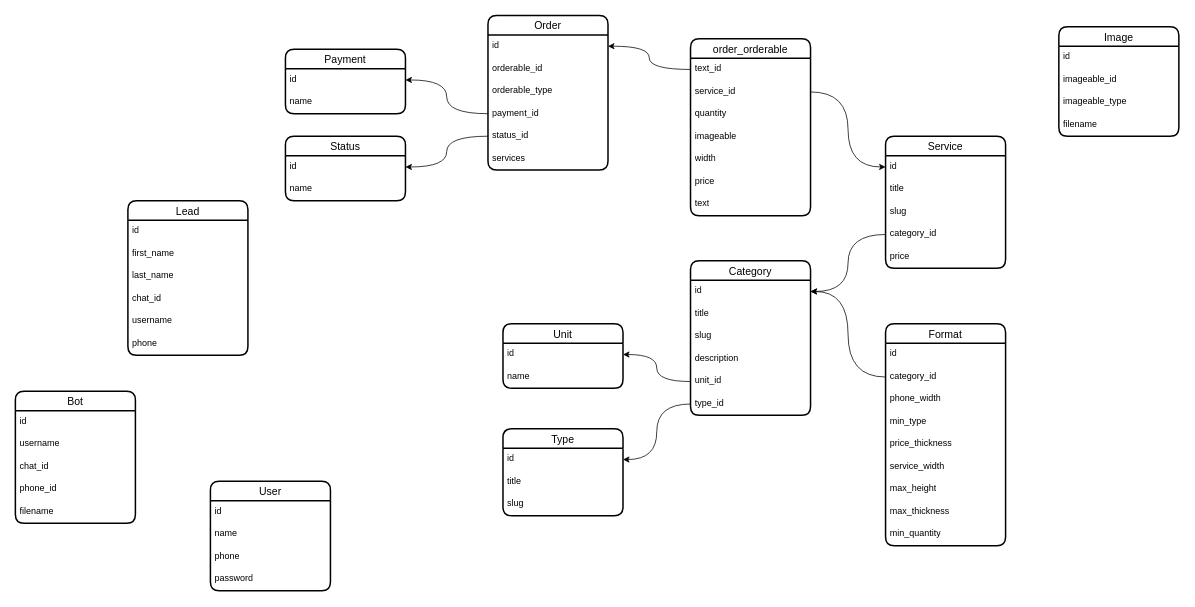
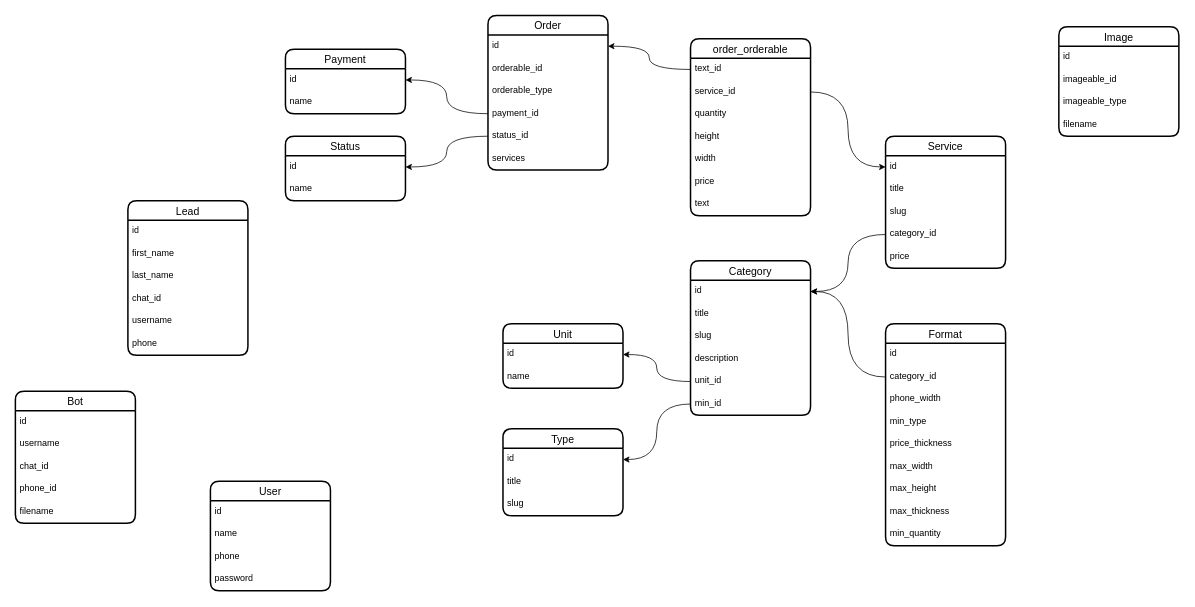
- <mxCell id="49" value="imageable" style="text;strokeColor=none;fillColor=none;spacingLeft=4;spacingRight=4;overflow=hidden;rotatable=0;points=[[0,0.5],[1,0.5]];portConstraint=eastwest;fontSize=12;whiteSpace=wrap;html=1;" parent="45" vertex="1"><mxGeometry y="116" width="160" height="30" as="geometry" /></mxCell>
+ <mxCell id="49" value="height" style="text;strokeColor=none;fillColor=none;spacingLeft=4;spacingRight=4;overflow=hidden;rotatable=0;points=[[0,0.5],[1,0.5]];portConstraint=eastwest;fontSize=12;whiteSpace=wrap;html=1;" parent="45" vertex="1"><mxGeometry y="116" width="160" height="30" as="geometry" /></mxCell>
- <mxCell id="19" value="type_id" style="text;strokeColor=none;fillColor=none;spacingLeft=4;spacingRight=4;overflow=hidden;rotatable=0;points=[[0,0.5],[1,0.5]];portConstraint=eastwest;fontSize=12;whiteSpace=wrap;html=1;" parent="13" vertex="1"><mxGeometry y="176" width="160" height="30" as="geometry" /></mxCell>
+ <mxCell id="19" value="min_id" style="text;strokeColor=none;fillColor=none;spacingLeft=4;spacingRight=4;overflow=hidden;rotatable=0;points=[[0,0.5],[1,0.5]];portConstraint=eastwest;fontSize=12;whiteSpace=wrap;html=1;" parent="13" vertex="1"><mxGeometry y="176" width="160" height="30" as="geometry" /></mxCell>
- <mxCell id="71" value="service_width" style="text;strokeColor=none;fillColor=none;spacingLeft=4;spacingRight=4;overflow=hidden;rotatable=0;points=[[0,0.5],[1,0.5]];portConstraint=eastwest;fontSize=12;whiteSpace=wrap;html=1;" parent="65" vertex="1"><mxGeometry y="176" width="160" height="30" as="geometry" /></mxCell>
+ <mxCell id="71" value="max_width" style="text;strokeColor=none;fillColor=none;spacingLeft=4;spacingRight=4;overflow=hidden;rotatable=0;points=[[0,0.5],[1,0.5]];portConstraint=eastwest;fontSize=12;whiteSpace=wrap;html=1;" parent="65" vertex="1"><mxGeometry y="176" width="160" height="30" as="geometry" /></mxCell>
